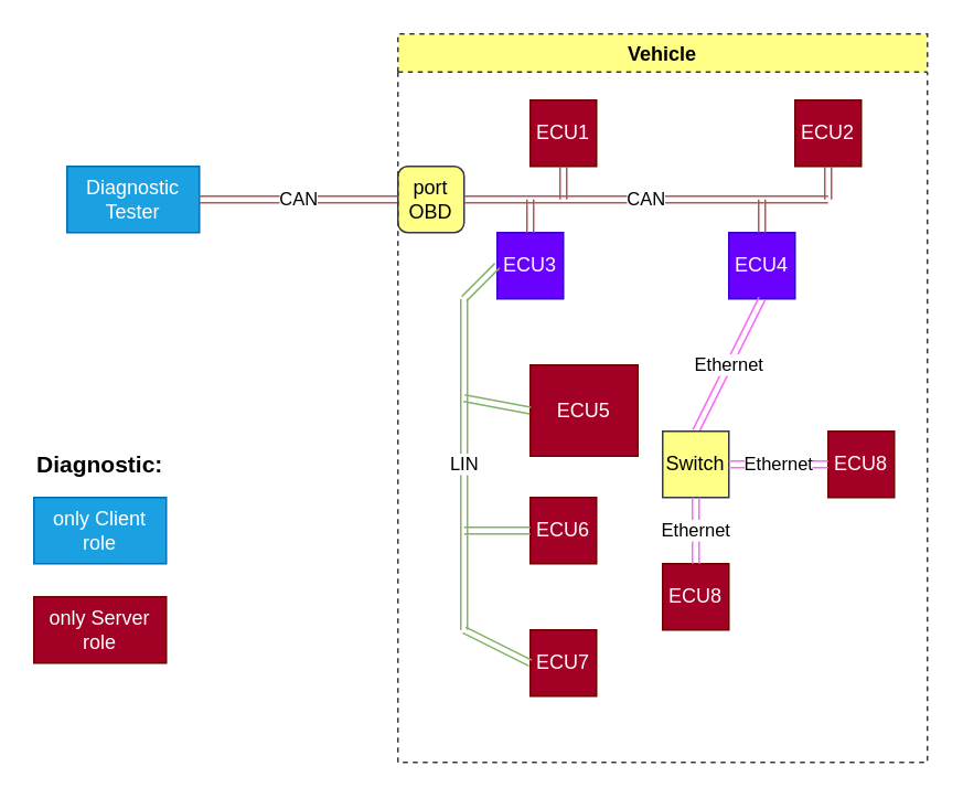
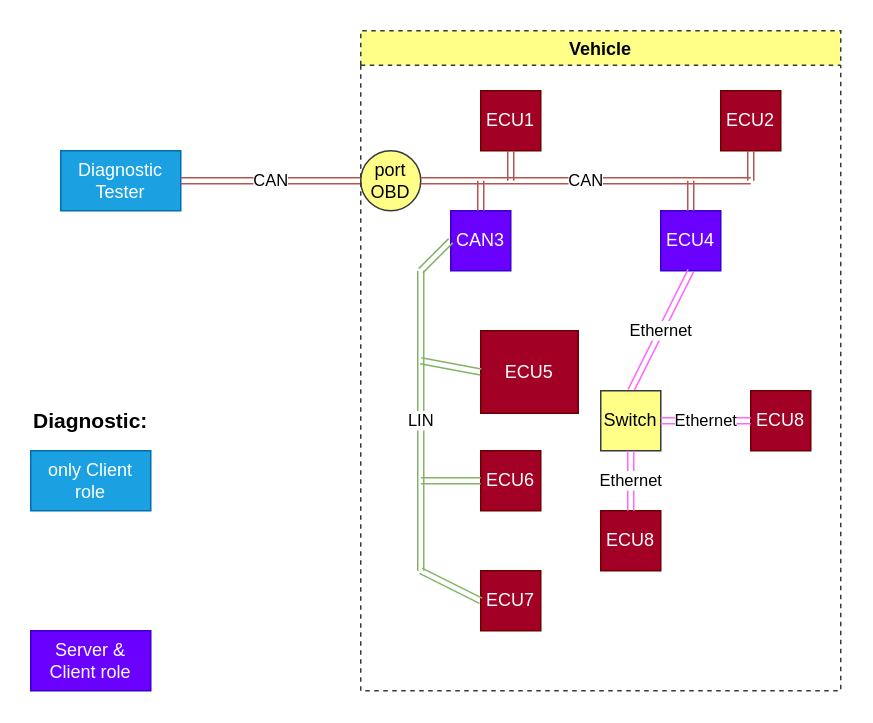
- <mxCell id="3" value="port OBD" style="whiteSpace=wrap;html=1;fillColor=#ffff88;strokeColor=#36393d;rounded=1;" vertex="1" parent="1"><mxGeometry x="240" y="100" width="40" height="40" as="geometry" /></mxCell>
+ <mxCell id="3" value="port OBD" style="ellipse;whiteSpace=wrap;html=1;fillColor=#ffff88;strokeColor=#36393d;" vertex="1" parent="1"><mxGeometry x="240" y="100" width="40" height="40" as="geometry" /></mxCell>
- <mxCell id="11" value="ECU3" style="rounded=0;whiteSpace=wrap;html=1;fillColor=#6a00ff;strokeColor=#3700CC;fontColor=#ffffff;" vertex="1" parent="6"><mxGeometry x="60" y="120" width="40" height="40" as="geometry" /></mxCell>
+ <mxCell id="11" value="CAN3" style="rounded=0;whiteSpace=wrap;html=1;fillColor=#6a00ff;strokeColor=#3700CC;fontColor=#ffffff;" vertex="1" parent="6"><mxGeometry x="60" y="120" width="40" height="40" as="geometry" /></mxCell>
- <mxCell id="30" value="only Server role" style="rounded=0;whiteSpace=wrap;html=1;strokeColor=#6F0000;fillColor=#a20025;fontColor=#ffffff;" vertex="1" parent="1"><mxGeometry x="20" y="360" width="80" height="40" as="geometry" /></mxCell>
+ <mxCell id="31" value="Server &amp;amp; Client role" style="rounded=0;whiteSpace=wrap;html=1;strokeColor=#3700CC;fillColor=#6a00ff;fontColor=#ffffff;" vertex="1" parent="1"><mxGeometry x="20" y="420" width="80" height="40" as="geometry" /></mxCell>
